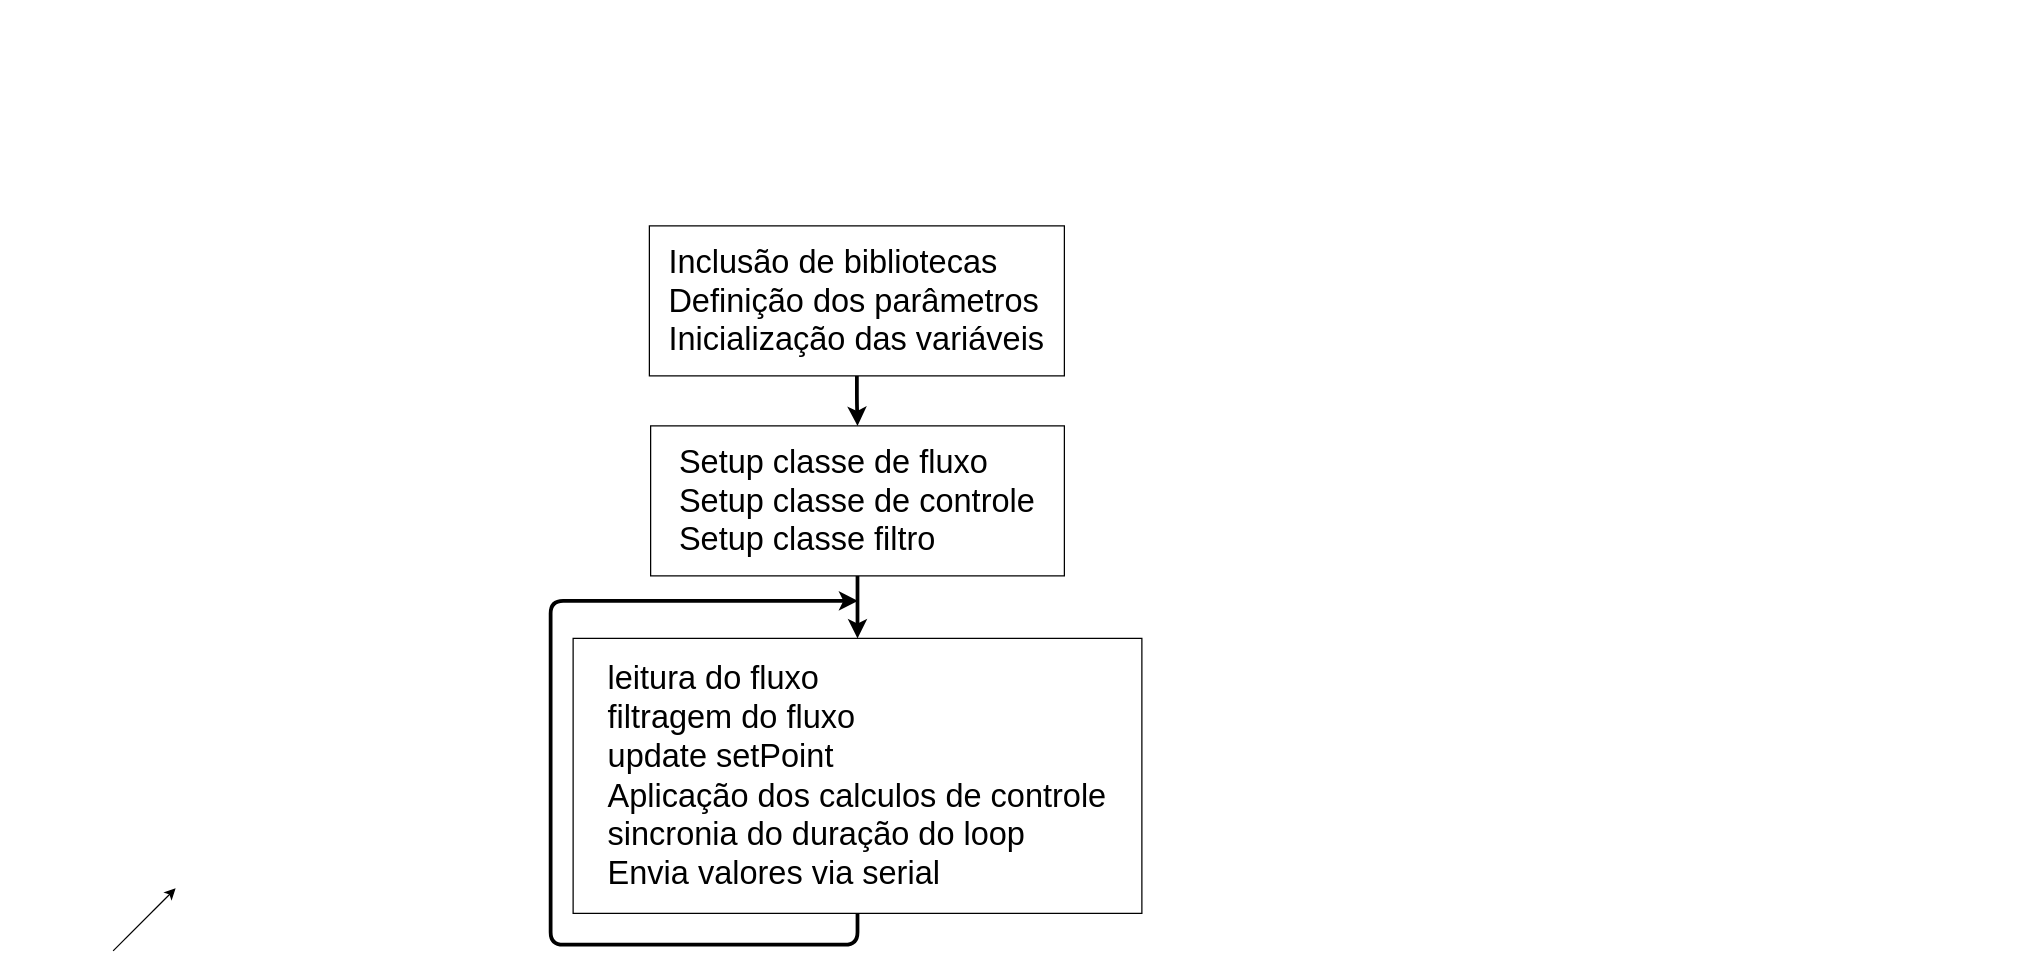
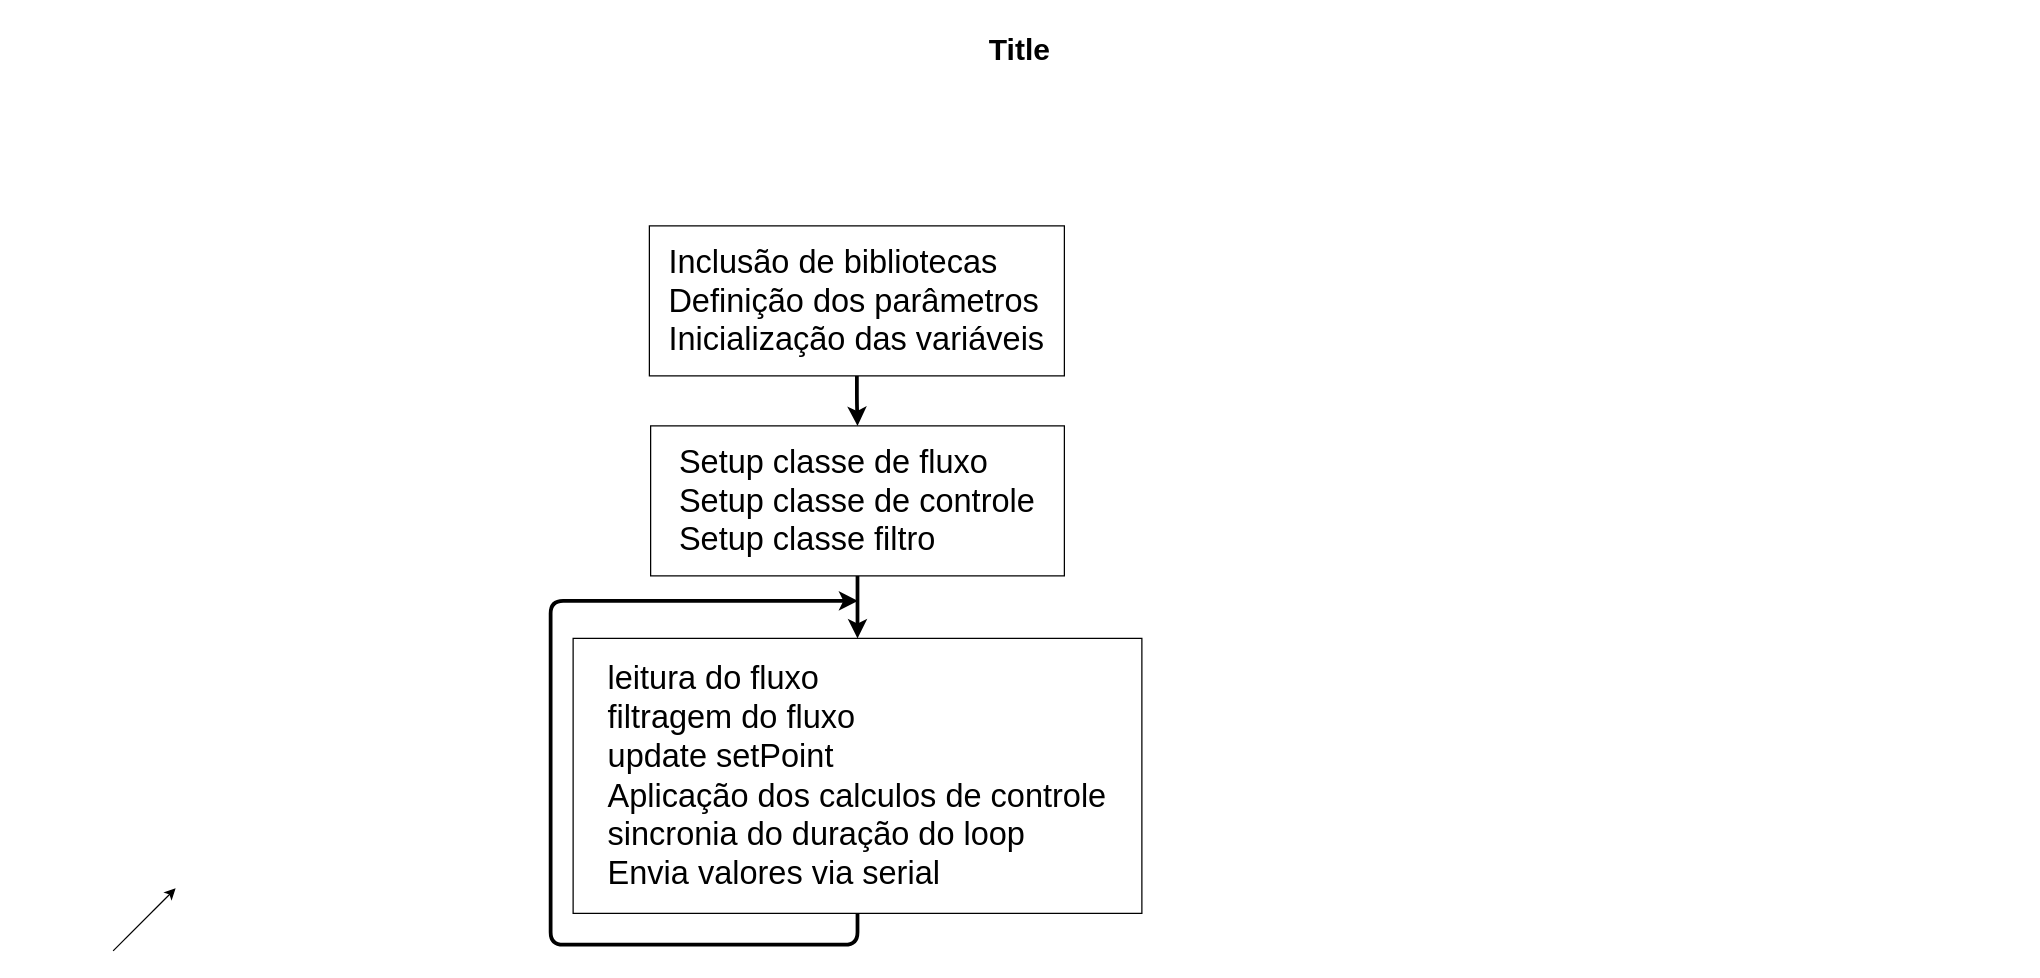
+ <mxCell id="2" value="Title" style="text;strokeColor=none;fillColor=none;html=1;fontSize=24;fontStyle=1;verticalAlign=middle;align=center;" parent="1" vertex="1"><mxGeometry x="20" y="20" width="1590" height="40" as="geometry" /></mxCell>
